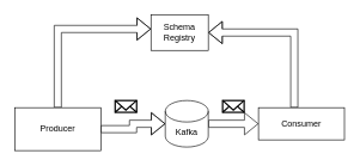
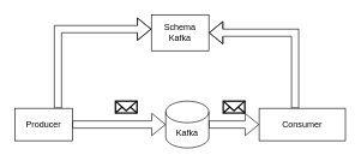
- <mxCell id="11" value="Schema Registry" style="rounded=0;whiteSpace=wrap;html=1;strokeColor=#000000;" vertex="1" parent="1"><mxGeometry x="210" y="20" width="80" height="50" as="geometry" /></mxCell>
+ <mxCell id="11" value="Schema Kafka" style="rounded=0;whiteSpace=wrap;html=1;strokeColor=#000000;" vertex="1" parent="1"><mxGeometry x="210" y="20" width="80" height="50" as="geometry" /></mxCell>
- <mxCell id="4" value="Producer" style="rounded=0;whiteSpace=wrap;html=1;" vertex="1" parent="1"><mxGeometry x="20" y="150" width="120" height="60" as="geometry" /></mxCell>
+ <mxCell id="4" value="Producer" style="rounded=0;whiteSpace=wrap;html=1;" vertex="1" parent="1"><mxGeometry x="20" y="150" width="80" height="45" as="geometry" /></mxCell>
